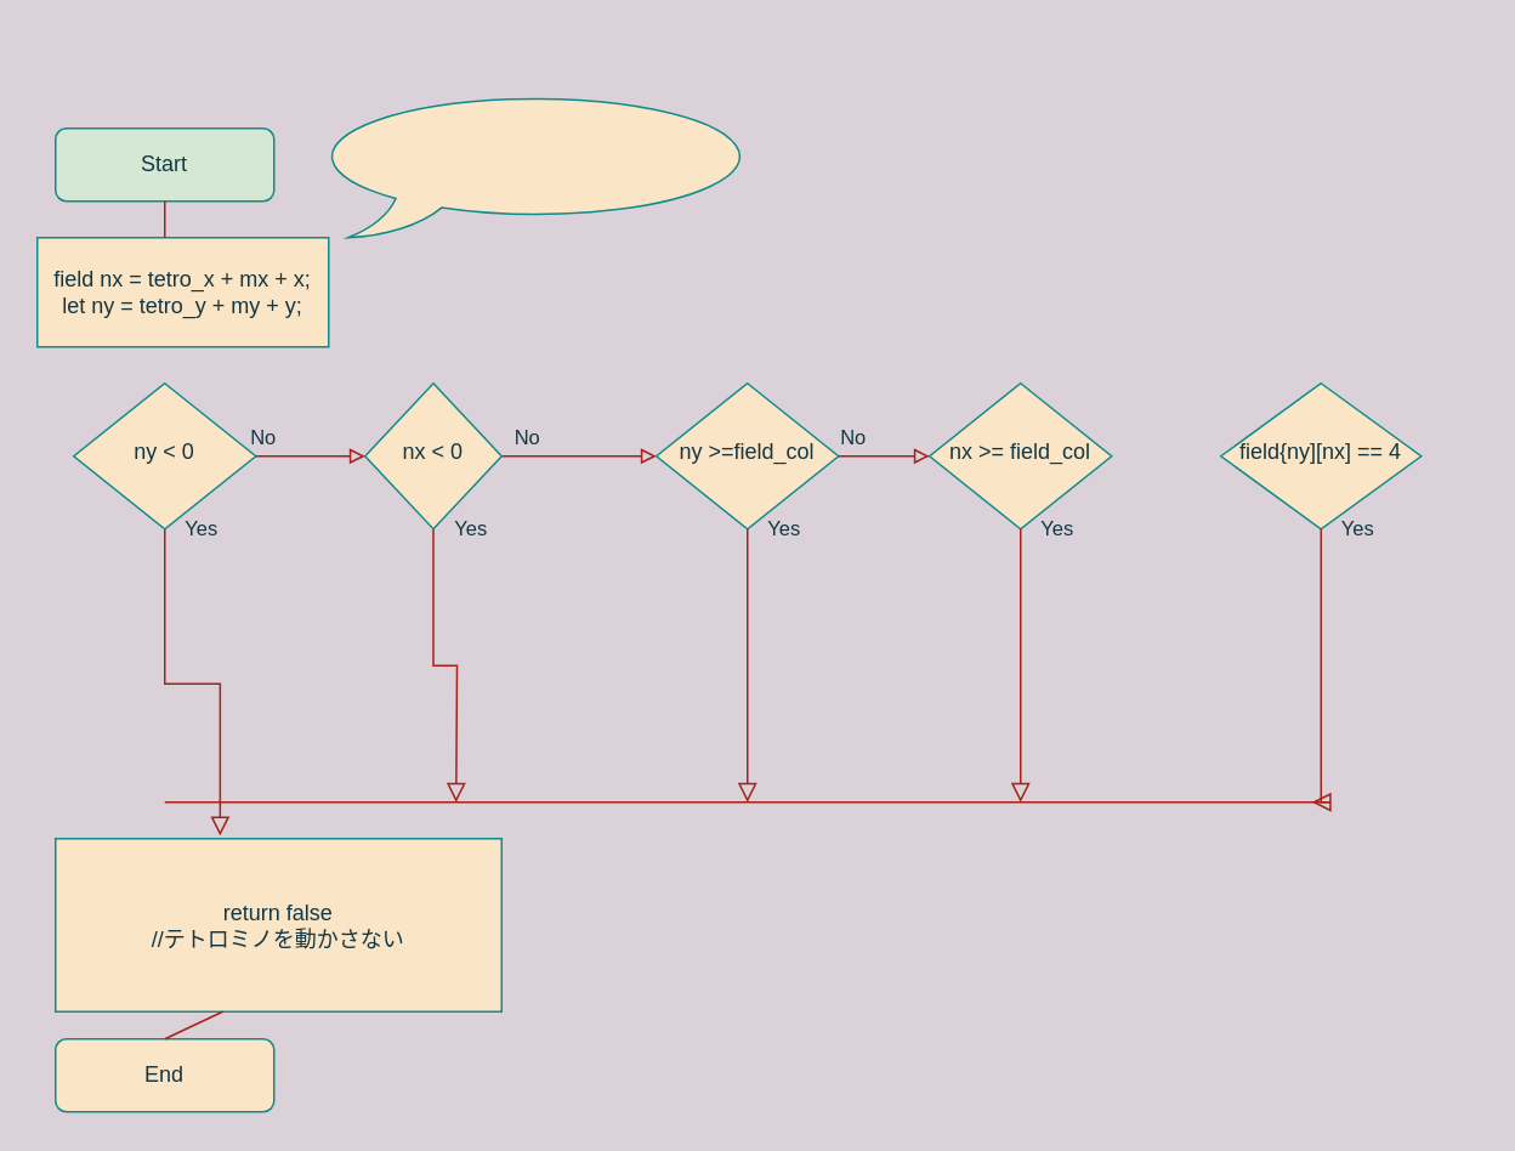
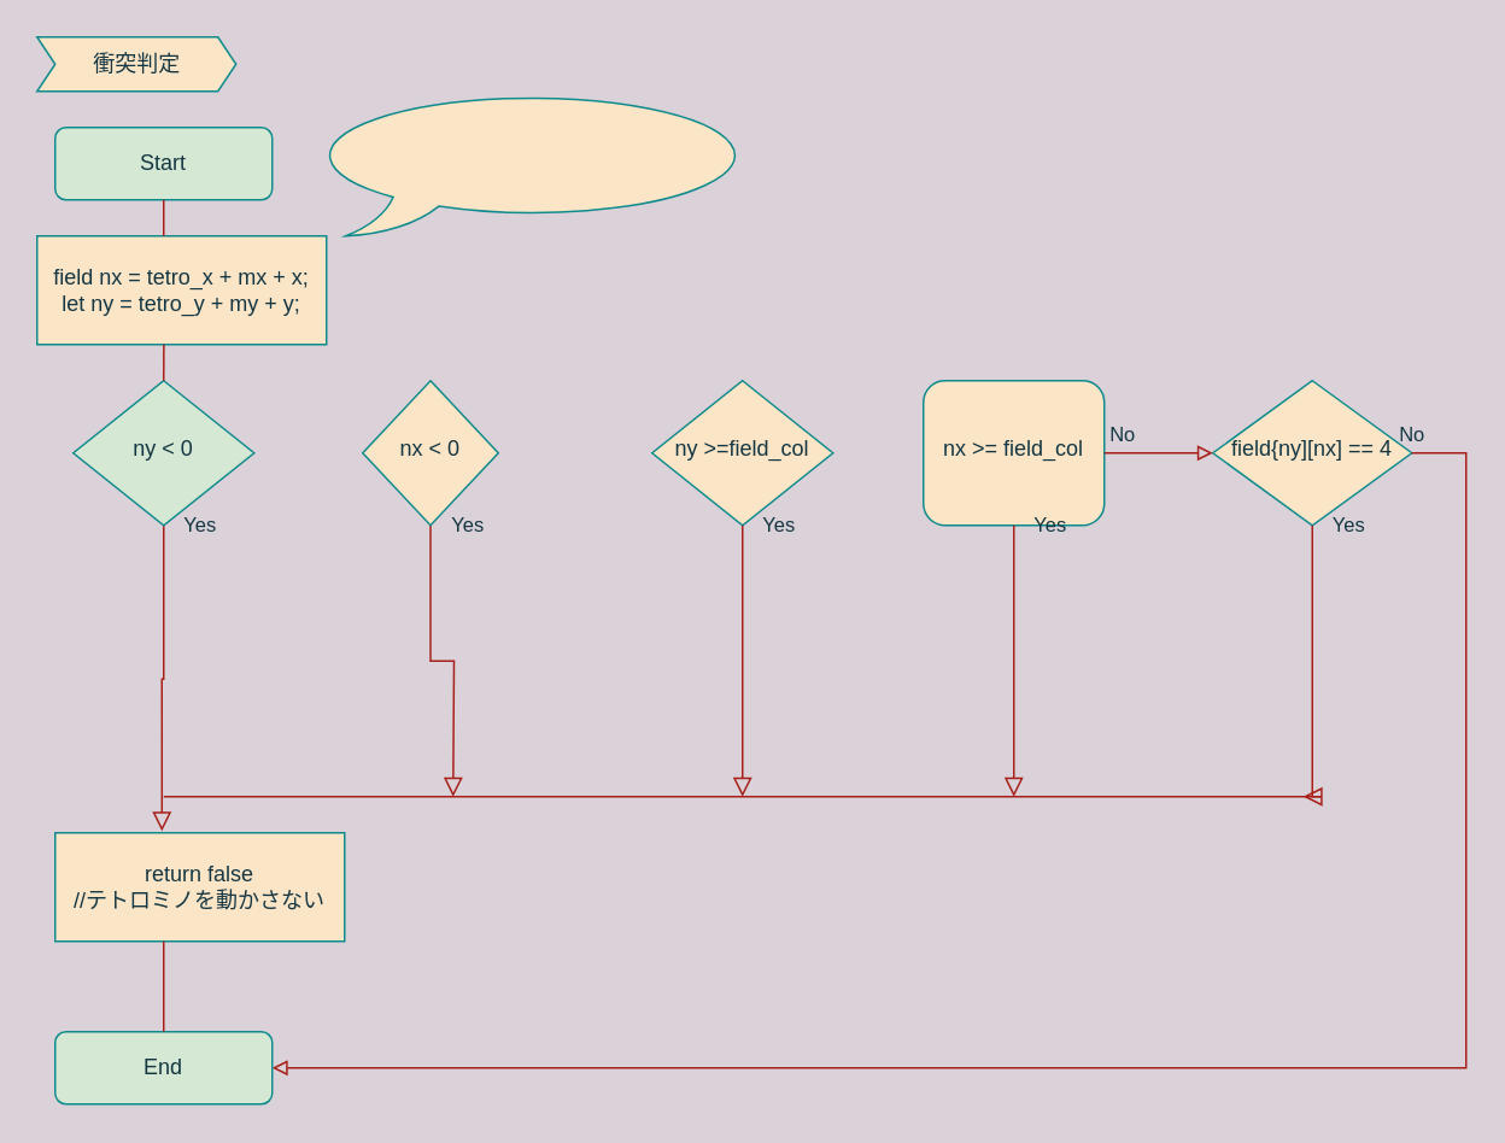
+ <mxCell id="26" value="衝突判定" style="html=1;shadow=0;dashed=0;align=center;verticalAlign=middle;shape=mxgraph.arrows2.arrow;dy=0;dx=10;notch=10;fillColor=#FAE5C7;strokeColor=#0F8B8D;fontColor=#143642;" vertex="1" parent="1"><mxGeometry x="20" y="20" width="110" height="30" as="geometry" /></mxCell>
+ <mxCell id="11" value="" style="endArrow=none;html=1;rounded=0;exitX=0.5;exitY=0;exitDx=0;exitDy=0;entryX=0.438;entryY=1;entryDx=0;entryDy=0;entryPerimeter=0;labelBackgroundColor=#DAD2D8;strokeColor=#A8201A;fontColor=#143642;" edge="1" parent="1" source="4" target="8"><mxGeometry width="50" height="50" relative="1" as="geometry"><mxPoint x="100" y="140" as="sourcePoint" /><mxPoint x="100" y="120" as="targetPoint" /></mxGeometry></mxCell>
- <mxCell id="4" value="ny &amp;lt; 0" style="rhombus;whiteSpace=wrap;html=1;shadow=0;fontFamily=Helvetica;fontSize=12;align=center;strokeWidth=1;spacing=6;spacingTop=-4;fillColor=#FAE5C7;strokeColor=#0F8B8D;fontColor=#143642;" parent="1" vertex="1"><mxGeometry x="40" y="210" width="100" height="80" as="geometry" /></mxCell>
+ <mxCell id="4" value="ny &amp;lt; 0" style="rhombus;whiteSpace=wrap;html=1;shadow=0;fontFamily=Helvetica;fontSize=12;align=center;strokeWidth=1;spacing=6;spacingTop=-4;fillColor=#d5e8d4;strokeColor=#0F8B8D;fontColor=#143642;" parent="1" vertex="1"><mxGeometry x="40" y="210" width="100" height="80" as="geometry" /></mxCell>
- <mxCell id="15" value="No" style="rounded=0;html=1;jettySize=auto;orthogonalLoop=1;fontSize=11;endArrow=block;endFill=0;strokeWidth=1;shadow=0;labelBackgroundColor=none;edgeStyle=orthogonalEdgeStyle;entryX=0;entryY=0.5;entryDx=0;entryDy=0;exitX=1;exitY=0.5;exitDx=0;exitDy=0;strokeColor=#A8201A;fontColor=#143642;" edge="1" parent="1" source="4" target="7"><mxGeometry x="-0.857" y="10" relative="1" as="geometry"><mxPoint as="offset" /><mxPoint x="260" y="300" as="sourcePoint" /><mxPoint x="340" y="360" as="targetPoint" /><Array as="points"><mxPoint x="160" y="250" /><mxPoint x="160" y="250" /></Array></mxGeometry></mxCell>
- <mxCell id="5" value="No" style="rounded=0;html=1;jettySize=auto;orthogonalLoop=1;fontSize=11;endArrow=block;endFill=0;strokeWidth=1;shadow=0;labelBackgroundColor=none;edgeStyle=orthogonalEdgeStyle;entryX=0;entryY=0.5;entryDx=0;entryDy=0;exitX=1;exitY=0.5;exitDx=0;exitDy=0;strokeColor=#A8201A;fontColor=#143642;" parent="1" source="7" target="14" edge="1"><mxGeometry x="-0.667" y="10" relative="1" as="geometry"><mxPoint as="offset" /><mxPoint x="390" y="320" as="targetPoint" /><Array as="points"><mxPoint x="340" y="250" /><mxPoint x="340" y="250" /></Array></mxGeometry></mxCell>
- <mxCell id="16" value="No" style="rounded=0;html=1;jettySize=auto;orthogonalLoop=1;fontSize=11;endArrow=block;endFill=0;strokeWidth=1;shadow=0;labelBackgroundColor=none;edgeStyle=orthogonalEdgeStyle;entryX=0;entryY=0.5;entryDx=0;entryDy=0;exitX=1;exitY=0.5;exitDx=0;exitDy=0;strokeColor=#A8201A;fontColor=#143642;" edge="1" parent="1" source="14" target="13"><mxGeometry x="-0.667" y="10" relative="1" as="geometry"><mxPoint as="offset" /><mxPoint x="310" y="260" as="sourcePoint" /><mxPoint x="370" y="260" as="targetPoint" /><Array as="points"><mxPoint x="480" y="250" /><mxPoint x="480" y="250" /></Array></mxGeometry></mxCell>
- <mxCell id="13" value="nx &amp;gt;= field_col" style="rhombus;whiteSpace=wrap;html=1;shadow=0;fontFamily=Helvetica;fontSize=12;align=center;strokeWidth=1;spacing=6;spacingTop=-4;fillColor=#FAE5C7;strokeColor=#0F8B8D;fontColor=#143642;" vertex="1" parent="1"><mxGeometry x="510" y="210" width="100" height="80" as="geometry" /></mxCell>
+ <mxCell id="13" value="nx &amp;gt;= field_col" style="whiteSpace=wrap;html=1;shadow=0;fontFamily=Helvetica;fontSize=12;align=center;strokeWidth=1;spacing=6;spacingTop=-4;fillColor=#FAE5C7;strokeColor=#0F8B8D;fontColor=#143642;rounded=1;" vertex="1" parent="1"><mxGeometry x="510" y="210" width="100" height="80" as="geometry" /></mxCell>
+ <mxCell id="17" value="No" style="rounded=0;html=1;jettySize=auto;orthogonalLoop=1;fontSize=11;endArrow=block;endFill=0;strokeWidth=1;shadow=0;labelBackgroundColor=none;edgeStyle=orthogonalEdgeStyle;entryX=0;entryY=0.5;entryDx=0;entryDy=0;exitX=1;exitY=0.5;exitDx=0;exitDy=0;strokeColor=#A8201A;fontColor=#143642;" edge="1" parent="1" source="13" target="12"><mxGeometry x="-0.667" y="10" relative="1" as="geometry"><mxPoint as="offset" /><mxPoint x="320" y="270" as="sourcePoint" /><mxPoint x="380" y="270" as="targetPoint" /><Array as="points"><mxPoint x="640" y="250" /><mxPoint x="640" y="250" /></Array></mxGeometry></mxCell>
- <mxCell id="9" value="&lt;div&gt;return false&lt;/div&gt;&lt;div&gt;//テトロミノを動かさない&lt;/div&gt;" style="rounded=0;whiteSpace=wrap;html=1;fillColor=#FAE5C7;strokeColor=#0F8B8D;fontColor=#143642;" vertex="1" parent="1"><mxGeometry x="30" y="460" width="245" height="95" as="geometry" /></mxCell>
+ <mxCell id="9" value="&lt;div&gt;return false&lt;/div&gt;&lt;div&gt;//テトロミノを動かさない&lt;/div&gt;" style="rounded=0;whiteSpace=wrap;html=1;fillColor=#FAE5C7;strokeColor=#0F8B8D;fontColor=#143642;" vertex="1" parent="1"><mxGeometry x="30" y="460" width="160" height="60" as="geometry" /></mxCell>
- <mxCell id="23" value="End" style="rounded=1;whiteSpace=wrap;html=1;fontSize=12;glass=0;strokeWidth=1;shadow=0;fillColor=#FAE5C7;strokeColor=#0F8B8D;fontColor=#143642;" vertex="1" parent="1"><mxGeometry x="30" y="570" width="120" height="40" as="geometry" /></mxCell>
+ <mxCell id="23" value="End" style="rounded=1;whiteSpace=wrap;html=1;fontSize=12;glass=0;strokeWidth=1;shadow=0;fillColor=#d5e8d4;strokeColor=#0F8B8D;fontColor=#143642;" vertex="1" parent="1"><mxGeometry x="30" y="570" width="120" height="40" as="geometry" /></mxCell>
+ <mxCell id="22" value="No" style="rounded=0;html=1;jettySize=auto;orthogonalLoop=1;fontSize=11;endArrow=block;endFill=0;strokeWidth=1;shadow=0;labelBackgroundColor=none;edgeStyle=orthogonalEdgeStyle;exitX=1;exitY=0.5;exitDx=0;exitDy=0;entryX=1;entryY=0.5;entryDx=0;entryDy=0;strokeColor=#A8201A;fontColor=#143642;" edge="1" parent="1" source="12" target="23"><mxGeometry x="-1" y="10" relative="1" as="geometry"><mxPoint as="offset" /><mxPoint x="620" y="260" as="sourcePoint" /><mxPoint x="190" y="590" as="targetPoint" /><Array as="points"><mxPoint x="810" y="250" /><mxPoint x="810" y="590" /></Array></mxGeometry></mxCell>
